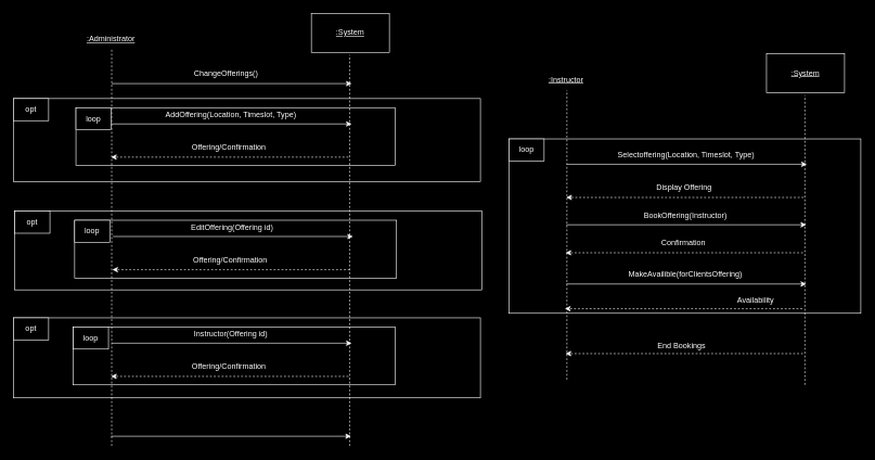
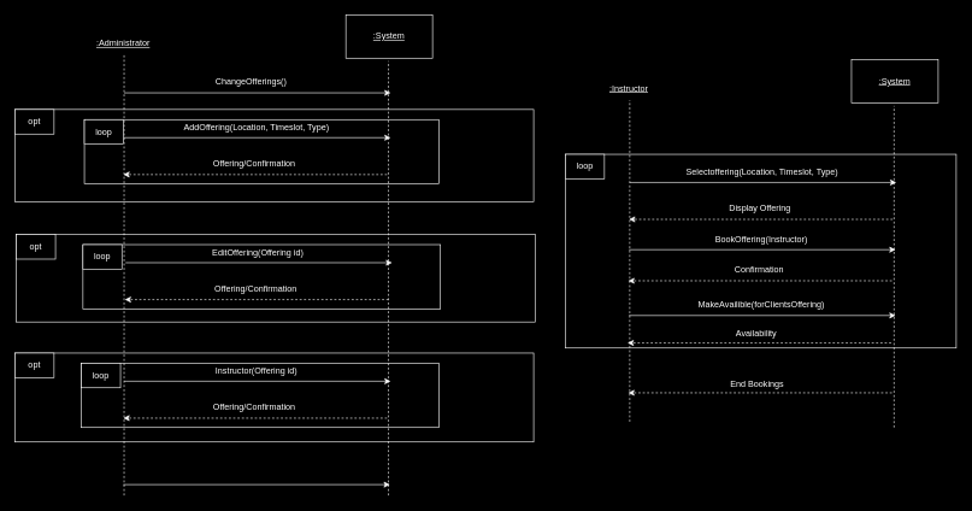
- <mxCell id="50" value="&lt;font color=&quot;#ffffff&quot;&gt;&lt;span style=&quot;background-color: rgb(0, 0, 0);&quot;&gt;Availability&lt;/span&gt;&lt;/font&gt;" style="text;html=1;align=center;verticalAlign=middle;whiteSpace=wrap;rounded=0;" vertex="1" parent="1"><mxGeometry x="1039.5" y="447" width="243" height="30" as="geometry" /></mxCell>
+ <mxCell id="50" value="&lt;font color=&quot;#ffffff&quot;&gt;&lt;span style=&quot;background-color: rgb(0, 0, 0);&quot;&gt;Availability&lt;/span&gt;&lt;/font&gt;" style="text;html=1;align=center;verticalAlign=middle;whiteSpace=wrap;rounded=0;" vertex="1" parent="1"><mxGeometry x="924.5" y="447" width="243" height="30" as="geometry" /></mxCell>
